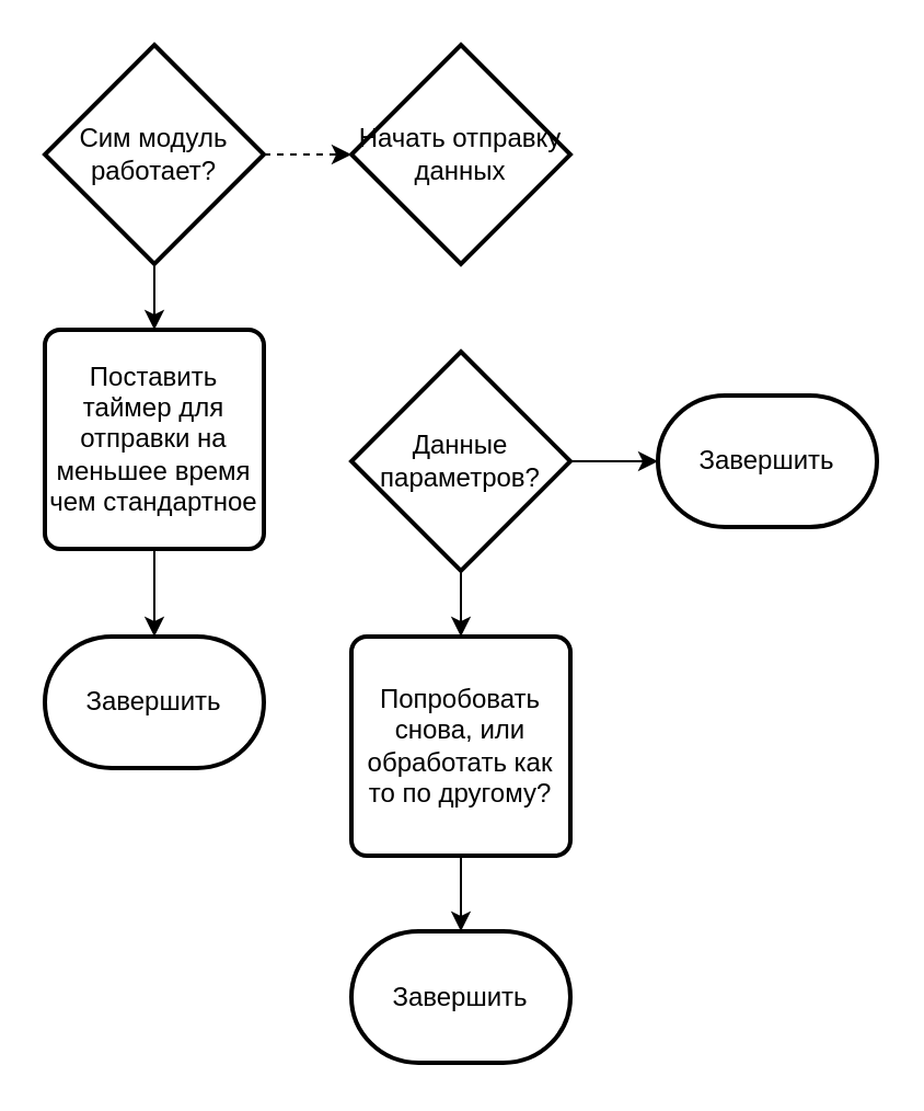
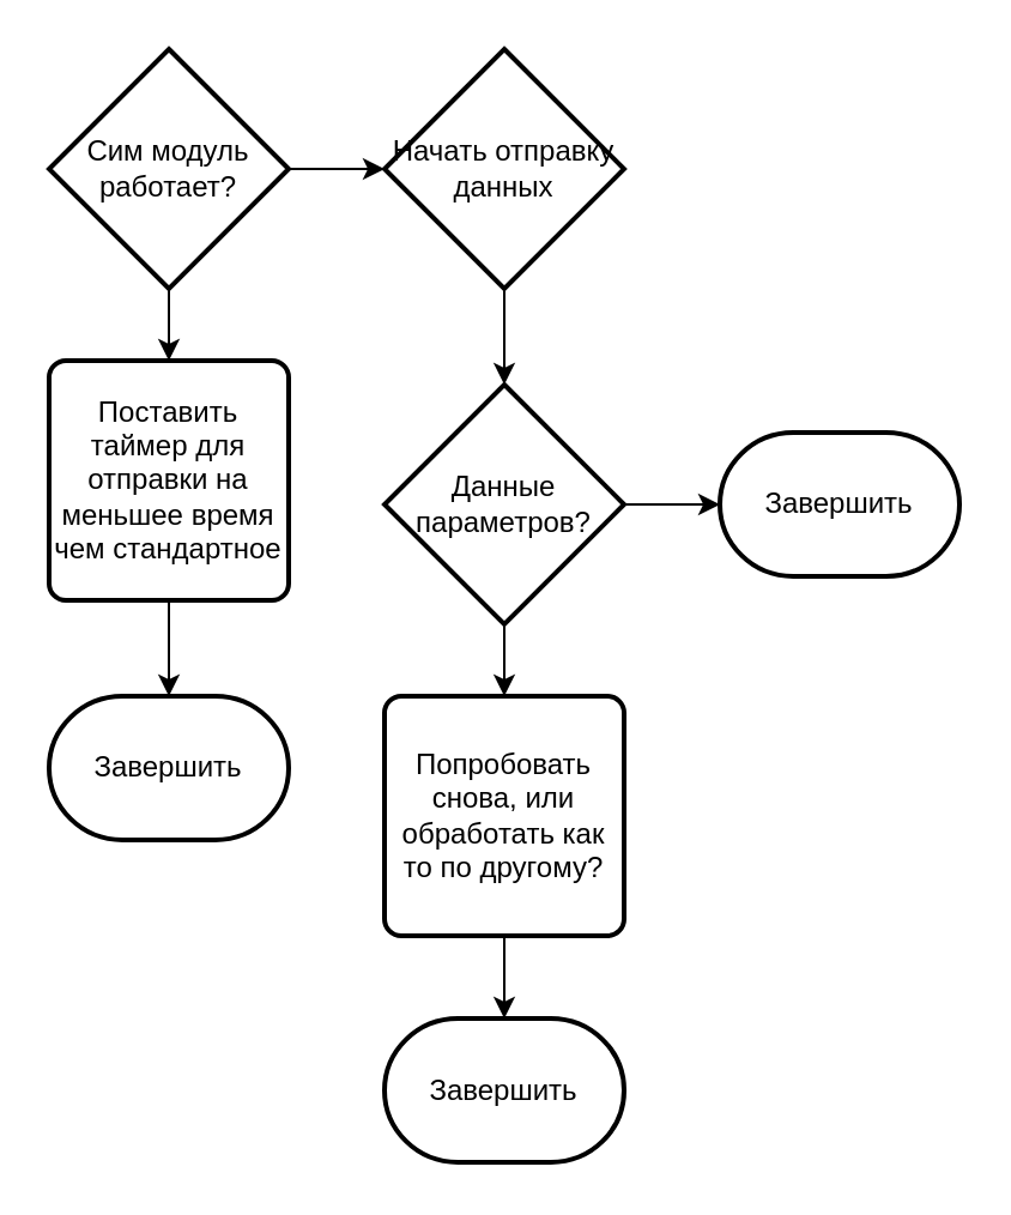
- <mxCell id="2" style="edgeStyle=orthogonalEdgeStyle;rounded=0;orthogonalLoop=1;jettySize=auto;html=1;entryX=0;entryY=0.5;entryDx=0;entryDy=0;dashed=1;" edge="1" parent="1" source="4" target="6"><mxGeometry relative="1" as="geometry" /></mxCell>
+ <mxCell id="2" style="edgeStyle=orthogonalEdgeStyle;rounded=0;orthogonalLoop=1;jettySize=auto;html=1;entryX=0;entryY=0.5;entryDx=0;entryDy=0;" edge="1" parent="1" source="4" target="6"><mxGeometry relative="1" as="geometry" /></mxCell>
+ <mxCell id="5" style="edgeStyle=orthogonalEdgeStyle;rounded=0;orthogonalLoop=1;jettySize=auto;html=1;entryX=0.5;entryY=0;entryDx=0;entryDy=0;entryPerimeter=0;" edge="1" parent="1" source="6" target="9"><mxGeometry relative="1" as="geometry" /></mxCell>
